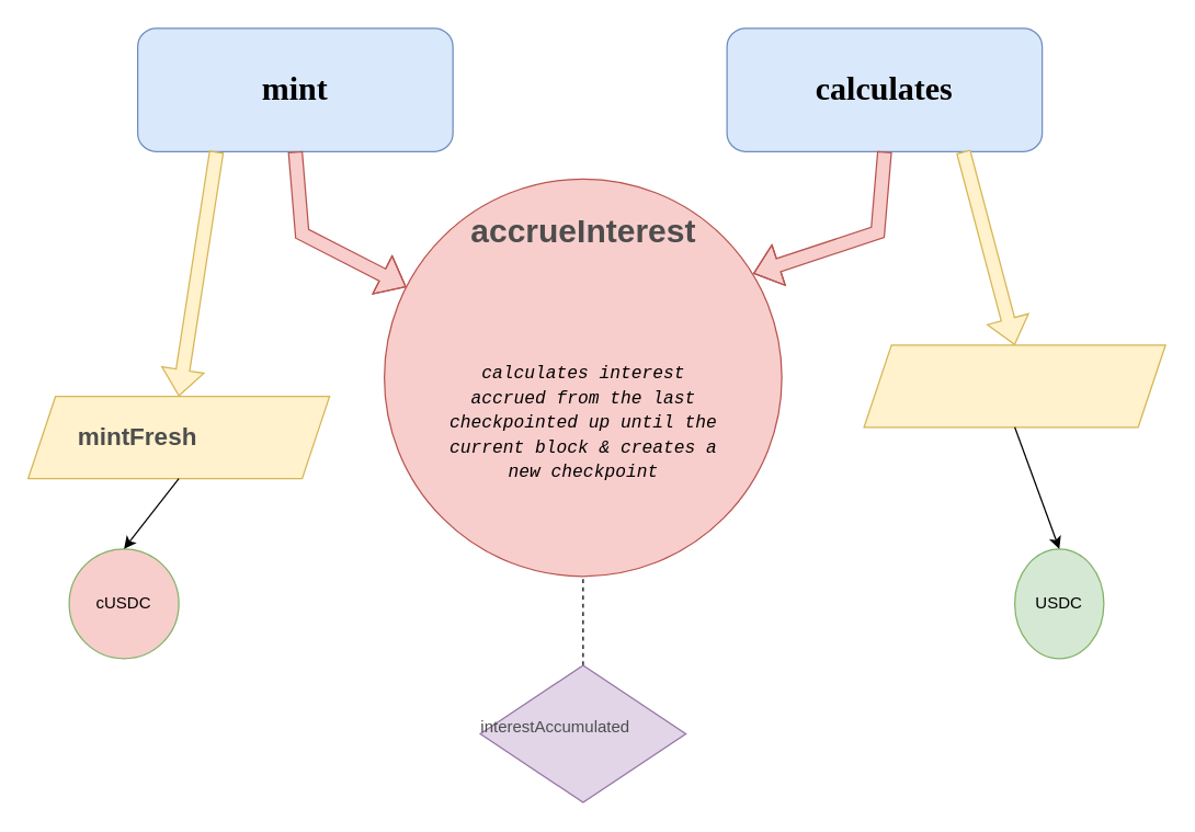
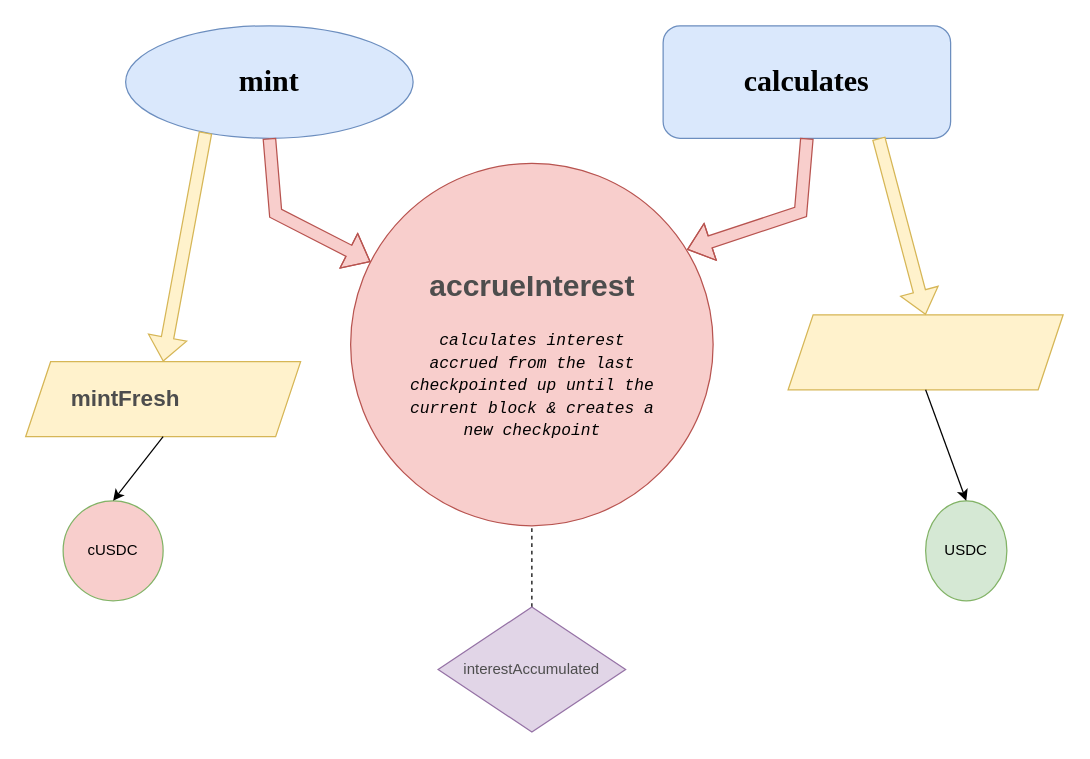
- <mxCell id="2" value="&lt;h1&gt;&lt;b&gt;&lt;font face=&quot;Lucida Console&quot;&gt;mint&lt;/font&gt;&lt;/b&gt;&lt;/h1&gt;" style="rounded=1;whiteSpace=wrap;html=1;fillColor=#dae8fc;strokeColor=#6c8ebf;" vertex="1" parent="1"><mxGeometry x="100" y="20" width="230" height="90" as="geometry" /></mxCell>
+ <mxCell id="2" value="&lt;h1&gt;&lt;b&gt;&lt;font face=&quot;Lucida Console&quot;&gt;mint&lt;/font&gt;&lt;/b&gt;&lt;/h1&gt;" style="ellipse;whiteSpace=wrap;html=1;fillColor=#dae8fc;strokeColor=#6c8ebf;" vertex="1" parent="1"><mxGeometry x="100" y="20" width="230" height="90" as="geometry" /></mxCell>
- <mxCell id="5" value="&lt;h1&gt;&lt;b&gt;&lt;font face=&quot;Helvetica&quot; color=&quot;#4d4d4d&quot;&gt;accrueInterest&lt;/font&gt;&lt;/b&gt;&lt;/h1&gt;" style="text;html=1;strokeColor=none;fillColor=none;align=center;verticalAlign=middle;whiteSpace=wrap;rounded=0;fontFamily=Georgia;" vertex="1" parent="1"><mxGeometry x="331.5" y="150" width="187" height="37.5" as="geometry" /></mxCell>
+ <mxCell id="5" value="&lt;h1&gt;&lt;b&gt;&lt;font face=&quot;Helvetica&quot; color=&quot;#4d4d4d&quot;&gt;accrueInterest&lt;/font&gt;&lt;/b&gt;&lt;/h1&gt;" style="text;html=1;strokeColor=none;fillColor=none;align=center;verticalAlign=middle;whiteSpace=wrap;rounded=0;fontFamily=Georgia;" vertex="1" parent="1"><mxGeometry x="331.5" y="210" width="187" height="37.5" as="geometry" /></mxCell>
- <mxCell id="8" value="interestAccumulated" style="text;html=1;strokeColor=none;fillColor=none;align=center;verticalAlign=middle;whiteSpace=wrap;rounded=0;fontFamily=Helvetica;fontColor=#4D4D4D;" vertex="1" parent="1"><mxGeometry x="375" y="515" width="60" height="30" as="geometry" /></mxCell>
+ <mxCell id="8" value="interestAccumulated" style="text;html=1;strokeColor=none;fillColor=none;align=center;verticalAlign=middle;whiteSpace=wrap;rounded=0;fontFamily=Helvetica;fontColor=#4D4D4D;" vertex="1" parent="1"><mxGeometry x="395" y="520" width="60" height="30" as="geometry" /></mxCell>
